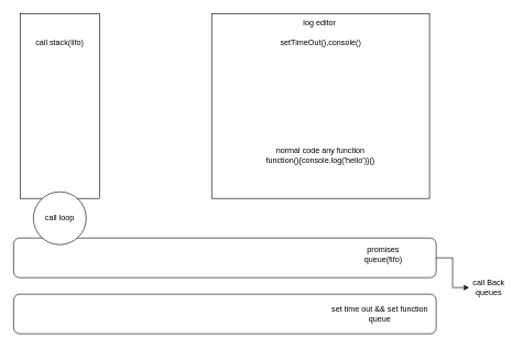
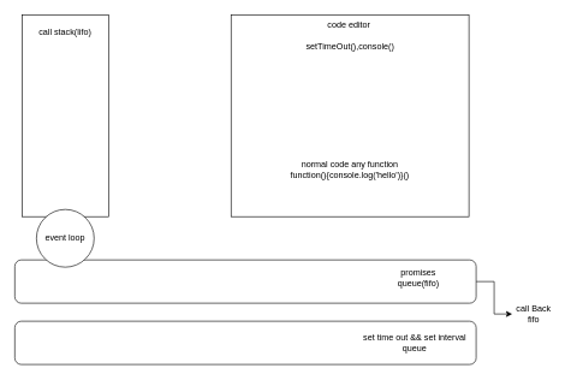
- <mxCell id="7" value="log editor&amp;nbsp;" style="text;html=1;strokeColor=none;fillColor=none;align=center;verticalAlign=middle;whiteSpace=wrap;rounded=0;" parent="1" vertex="1"><mxGeometry x="432.5" y="20" width="105" height="30" as="geometry" /></mxCell>
+ <mxCell id="7" value="code editor&amp;nbsp;" style="text;html=1;strokeColor=none;fillColor=none;align=center;verticalAlign=middle;whiteSpace=wrap;rounded=0;" parent="1" vertex="1"><mxGeometry x="432.5" y="20" width="105" height="30" as="geometry" /></mxCell>
- <mxCell id="13" value="call stack(lifo)" style="text;html=1;strokeColor=none;fillColor=none;align=center;verticalAlign=middle;whiteSpace=wrap;rounded=0;" parent="1" vertex="1"><mxGeometry x="50" y="50" width="80" height="30" as="geometry" /></mxCell>
+ <mxCell id="13" value="call stack(lifo)" style="text;html=1;strokeColor=none;fillColor=none;align=center;verticalAlign=middle;whiteSpace=wrap;rounded=0;" parent="1" vertex="1"><mxGeometry x="50" y="30" width="80" height="30" as="geometry" /></mxCell>
- <mxCell id="15" value="call loop" style="text;html=1;strokeColor=none;fillColor=none;align=center;verticalAlign=middle;whiteSpace=wrap;rounded=0;" vertex="1" parent="1"><mxGeometry x="60" y="315" width="60" height="30" as="geometry" /></mxCell>
+ <mxCell id="15" value="event loop" style="text;html=1;strokeColor=none;fillColor=none;align=center;verticalAlign=middle;whiteSpace=wrap;rounded=0;" vertex="1" parent="1"><mxGeometry x="60" y="315" width="60" height="30" as="geometry" /></mxCell>
- <mxCell id="12" value="call Back queues" style="text;html=1;strokeColor=none;fillColor=none;align=center;verticalAlign=middle;whiteSpace=wrap;rounded=0;" parent="1" vertex="1"><mxGeometry x="710" y="420" width="60" height="30" as="geometry" /></mxCell>
+ <mxCell id="12" value="call Back fifo" style="text;html=1;strokeColor=none;fillColor=none;align=center;verticalAlign=middle;whiteSpace=wrap;rounded=0;" parent="1" vertex="1"><mxGeometry x="710" y="420" width="60" height="30" as="geometry" /></mxCell>
- <mxCell id="11" value="set time out &amp;amp;&amp;amp; set function queue" style="text;html=1;strokeColor=none;fillColor=none;align=center;verticalAlign=middle;whiteSpace=wrap;rounded=0;" parent="1" vertex="1"><mxGeometry x="500" y="460" width="150" height="30" as="geometry" /></mxCell>
+ <mxCell id="11" value="set time out &amp;amp;&amp;amp; set interval queue" style="text;html=1;strokeColor=none;fillColor=none;align=center;verticalAlign=middle;whiteSpace=wrap;rounded=0;" parent="1" vertex="1"><mxGeometry x="500" y="460" width="150" height="30" as="geometry" /></mxCell>
